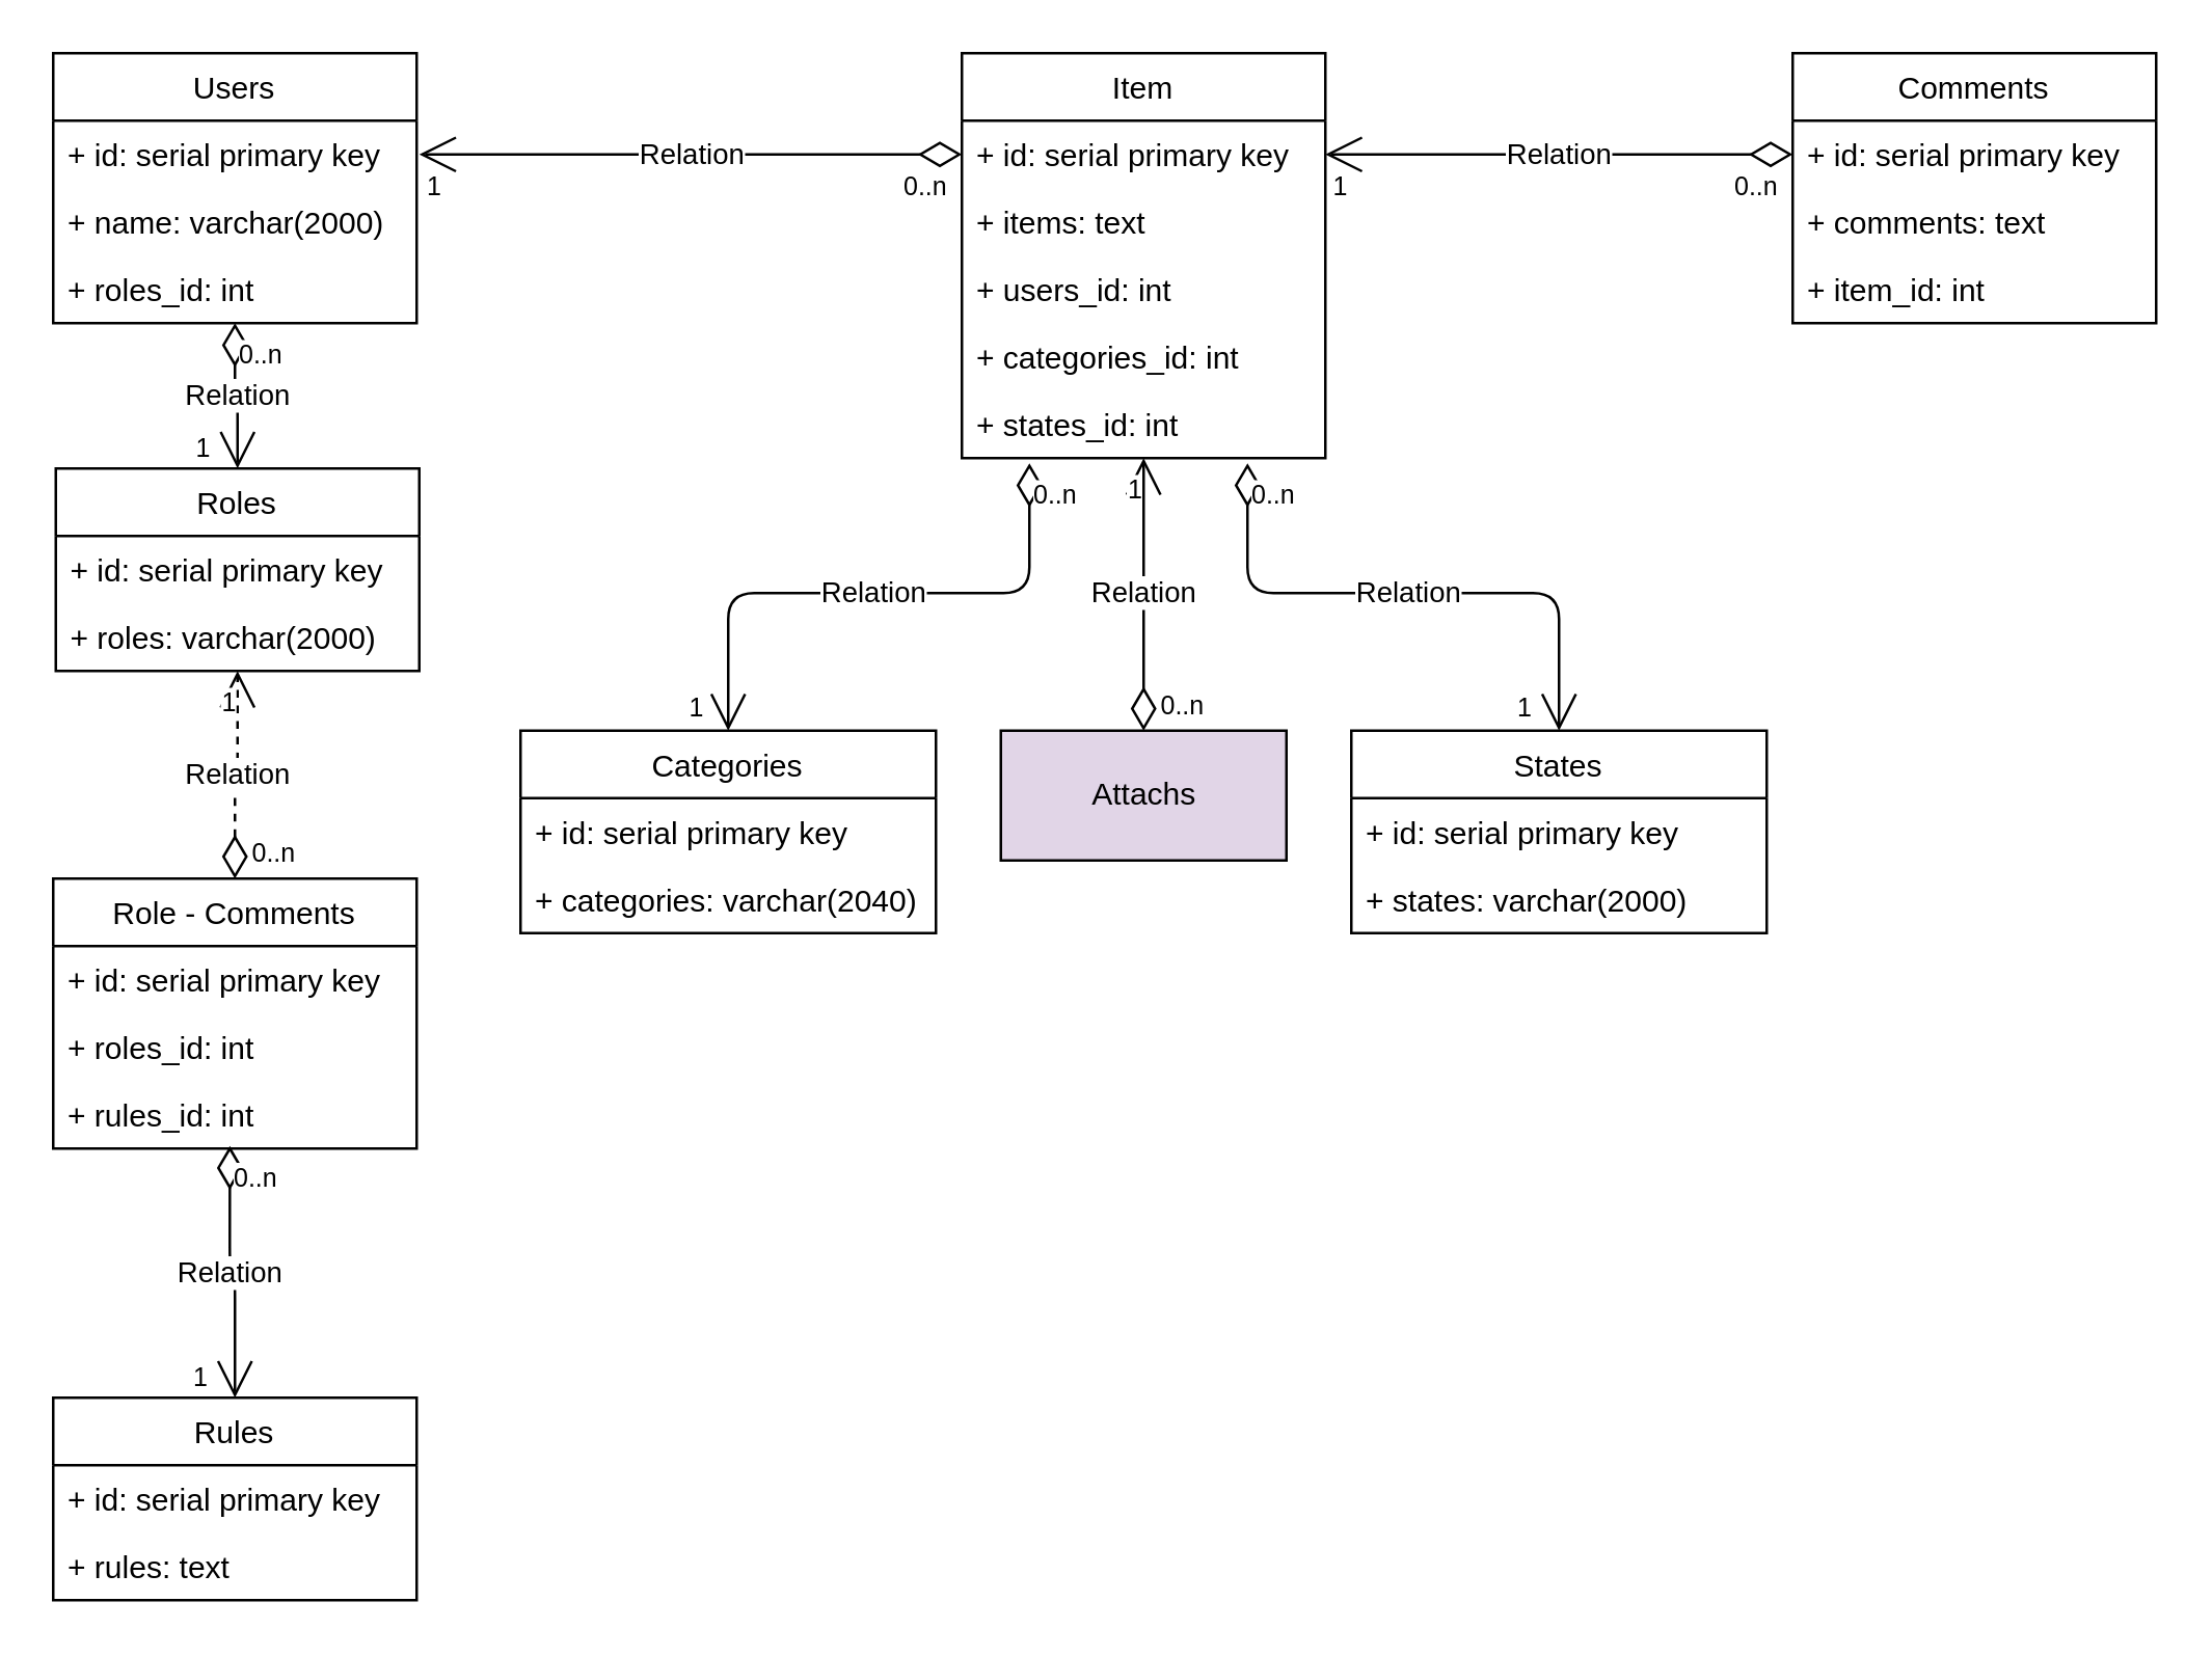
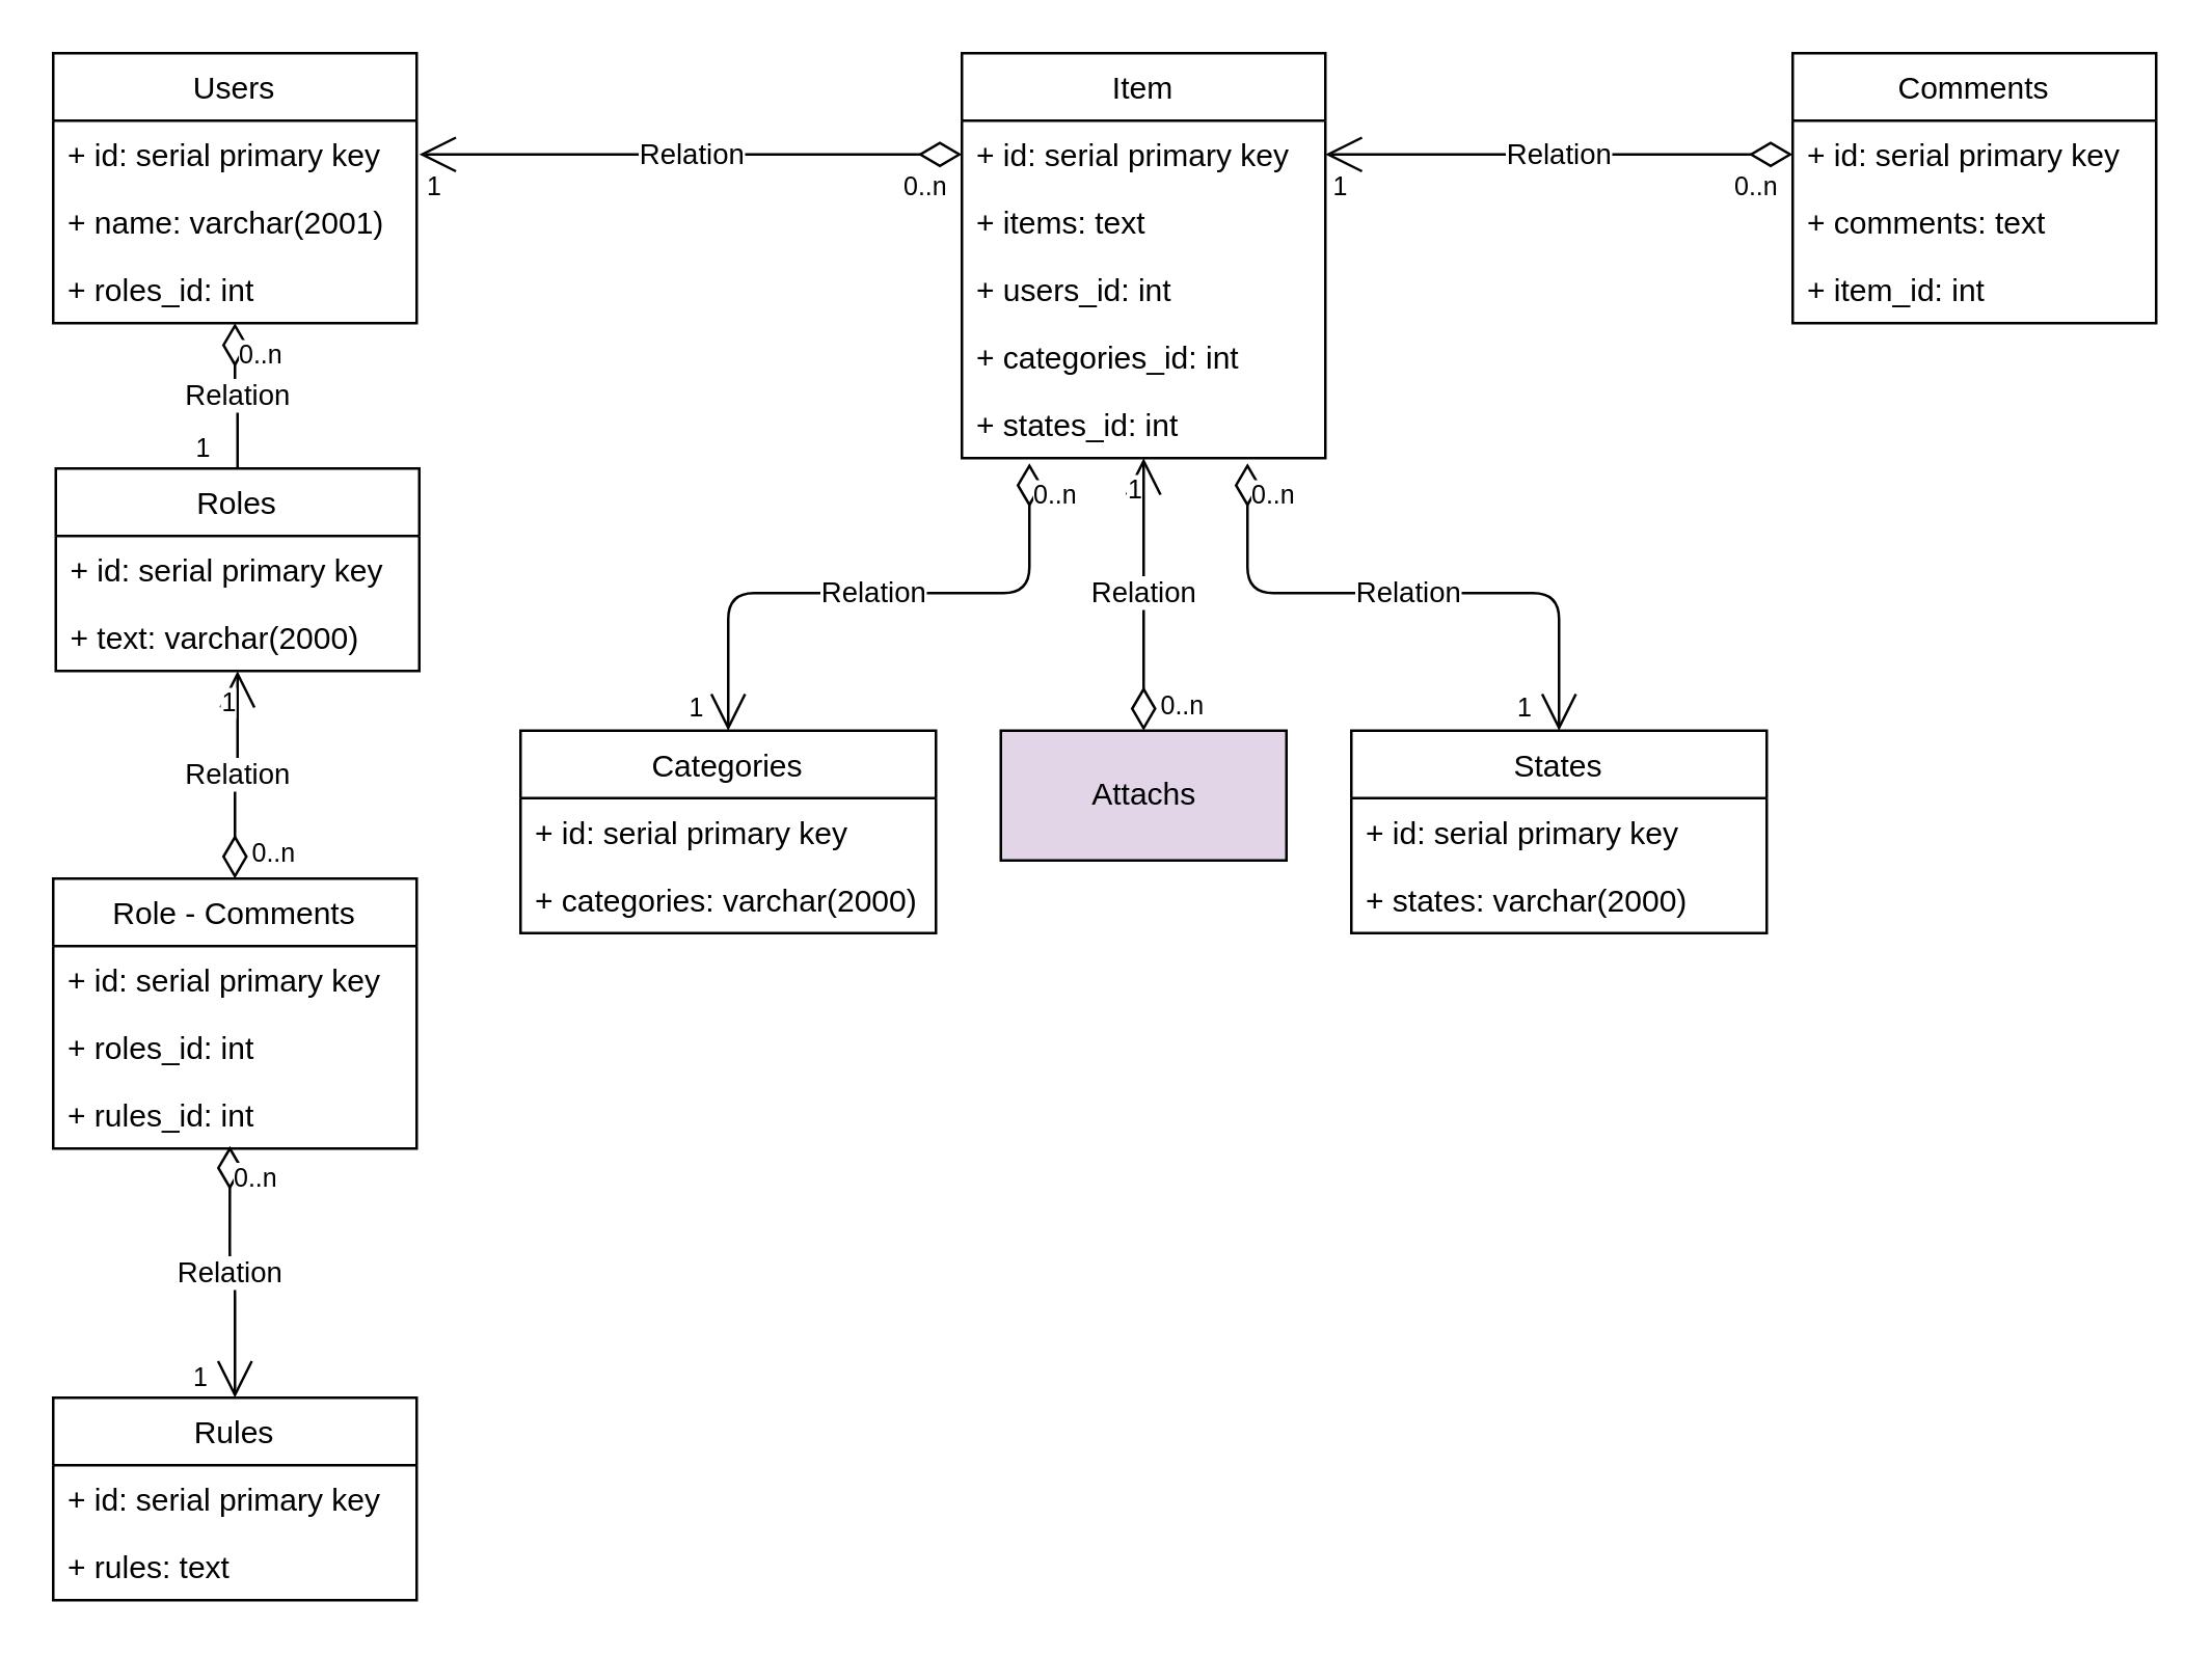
- <mxCell id="7" value="+ name: varchar(2000)" style="text;strokeColor=none;fillColor=none;align=left;verticalAlign=top;spacingLeft=4;spacingRight=4;overflow=hidden;rotatable=0;points=[[0,0.5],[1,0.5]];portConstraint=eastwest;" vertex="1" parent="5"><mxGeometry y="52" width="140" height="26" as="geometry" /></mxCell>
+ <mxCell id="7" value="+ name: varchar(2001)" style="text;strokeColor=none;fillColor=none;align=left;verticalAlign=top;spacingLeft=4;spacingRight=4;overflow=hidden;rotatable=0;points=[[0,0.5],[1,0.5]];portConstraint=eastwest;" vertex="1" parent="5"><mxGeometry y="52" width="140" height="26" as="geometry" /></mxCell>
- <mxCell id="2" value="Relation" style="endArrow=open;html=1;endSize=12;startArrow=diamondThin;startSize=14;startFill=0;edgeStyle=orthogonalEdgeStyle;exitX=0.5;exitY=1;exitDx=0;exitDy=0;entryX=0.5;entryY=0;entryDx=0;entryDy=0;" parent="1" source="5" target="9" edge="1"><mxGeometry relative="1" as="geometry"><mxPoint x="90" y="124" as="sourcePoint" /><mxPoint x="190" y="138" as="targetPoint" /></mxGeometry></mxCell>
+ <mxCell id="2" value="Relation" style="endArrow=none;html=1;endSize=12;startArrow=diamondThin;startSize=14;startFill=0;edgeStyle=orthogonalEdgeStyle;exitX=0.5;exitY=1;exitDx=0;exitDy=0;entryX=0.5;entryY=0;entryDx=0;entryDy=0;" parent="1" source="5" target="9" edge="1"><mxGeometry relative="1" as="geometry"><mxPoint x="90" y="124" as="sourcePoint" /><mxPoint x="190" y="138" as="targetPoint" /></mxGeometry></mxCell>
- <mxCell id="11" value="+ roles: varchar(2000)" style="text;strokeColor=none;fillColor=none;align=left;verticalAlign=top;spacingLeft=4;spacingRight=4;overflow=hidden;rotatable=0;points=[[0,0.5],[1,0.5]];portConstraint=eastwest;" parent="9" vertex="1"><mxGeometry y="52" width="140" height="26" as="geometry" /></mxCell>
+ <mxCell id="11" value="+ text: varchar(2000)" style="text;strokeColor=none;fillColor=none;align=left;verticalAlign=top;spacingLeft=4;spacingRight=4;overflow=hidden;rotatable=0;points=[[0,0.5],[1,0.5]];portConstraint=eastwest;" parent="9" vertex="1"><mxGeometry y="52" width="140" height="26" as="geometry" /></mxCell>
- <mxCell id="16" value="Relation" style="endArrow=open;html=1;endSize=12;startArrow=diamondThin;startSize=14;startFill=0;edgeStyle=orthogonalEdgeStyle;entryX=0.5;entryY=1;entryDx=0;entryDy=0;exitX=0.5;exitY=0;exitDx=0;exitDy=0;dashed=1;" parent="1" source="12" target="9" edge="1"><mxGeometry relative="1" as="geometry"><mxPoint x="20" y="468" as="sourcePoint" /><mxPoint x="180" y="468" as="targetPoint" /></mxGeometry></mxCell>
+ <mxCell id="16" value="Relation" style="endArrow=open;html=1;endSize=12;startArrow=diamondThin;startSize=14;startFill=0;edgeStyle=orthogonalEdgeStyle;entryX=0.5;entryY=1;entryDx=0;entryDy=0;exitX=0.5;exitY=0;exitDx=0;exitDy=0;" parent="1" source="12" target="9" edge="1"><mxGeometry relative="1" as="geometry"><mxPoint x="20" y="468" as="sourcePoint" /><mxPoint x="180" y="468" as="targetPoint" /></mxGeometry></mxCell>
- <mxCell id="47" value="+ categories: varchar(2040)" style="text;strokeColor=none;fillColor=none;align=left;verticalAlign=top;spacingLeft=4;spacingRight=4;overflow=hidden;rotatable=0;points=[[0,0.5],[1,0.5]];portConstraint=eastwest;" parent="45" vertex="1"><mxGeometry y="52" width="160" height="26" as="geometry" /></mxCell>
+ <mxCell id="47" value="+ categories: varchar(2000)" style="text;strokeColor=none;fillColor=none;align=left;verticalAlign=top;spacingLeft=4;spacingRight=4;overflow=hidden;rotatable=0;points=[[0,0.5],[1,0.5]];portConstraint=eastwest;" parent="45" vertex="1"><mxGeometry y="52" width="160" height="26" as="geometry" /></mxCell>
